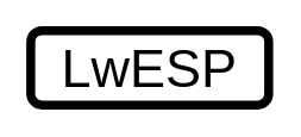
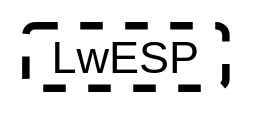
- <mxCell id="2" value="LwESP" style="rounded=1;whiteSpace=wrap;html=1;strokeWidth=6;fontSize=36;shadow=0;" vertex="1" parent="1"><mxGeometry x="20" y="20" width="160" height="50" as="geometry" /></mxCell>
+ <mxCell id="2" value="LwESP" style="rounded=1;whiteSpace=wrap;html=1;strokeWidth=6;fontSize=36;shadow=0;dashed=1;" vertex="1" parent="1"><mxGeometry x="20" y="20" width="160" height="50" as="geometry" /></mxCell>
